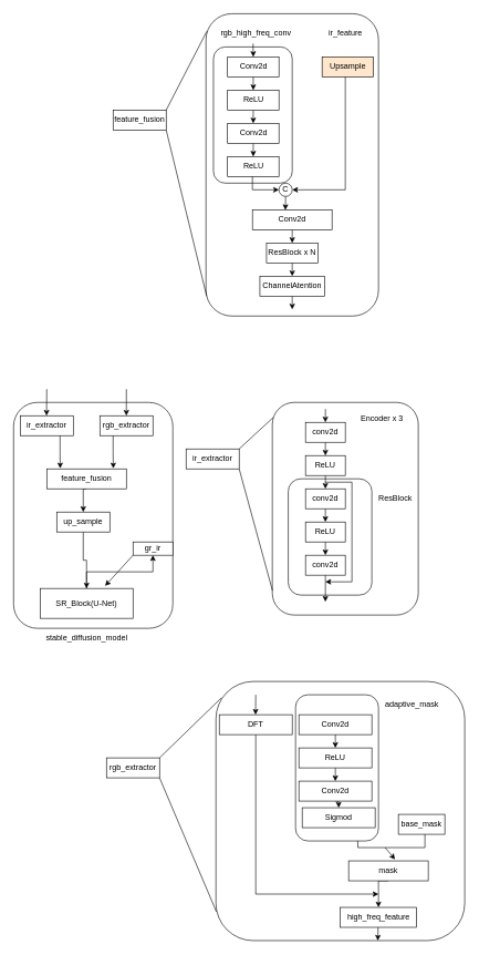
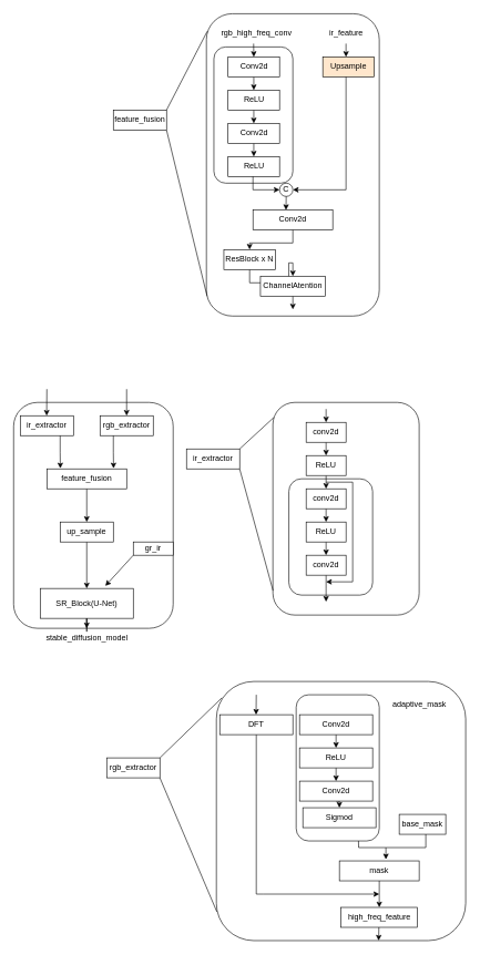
+ <mxCell id="80" style="edgeStyle=orthogonalEdgeStyle;rounded=0;orthogonalLoop=1;jettySize=auto;html=1;entryX=0.459;entryY=0.014;entryDx=0;entryDy=0;entryPerimeter=0;" edge="1" parent="1" source="78" target="79"><mxGeometry relative="1" as="geometry" /></mxCell>
- <mxCell id="73" value="ResBlock x N" style="rounded=0;whiteSpace=wrap;html=1;" vertex="1" parent="1"><mxGeometry x="401.25" y="365" width="77.5" height="30" as="geometry" /></mxCell>
+ <mxCell id="73" value="ResBlock x N" style="rounded=0;whiteSpace=wrap;html=1;" vertex="1" parent="1"><mxGeometry x="336.25" y="375" width="77.5" height="30" as="geometry" /></mxCell>
- <mxCell id="32" value="Encoder x 3" style="text;html=1;align=center;verticalAlign=middle;resizable=0;points=[];autosize=1;strokeColor=none;fillColor=none;" vertex="1" parent="1"><mxGeometry x="530" y="615" width="90" height="30" as="geometry" /></mxCell>
- <mxCell id="31" value="ResBlock" style="text;html=1;align=center;verticalAlign=middle;resizable=0;points=[];autosize=1;strokeColor=none;fillColor=none;" vertex="1" parent="1"><mxGeometry x="560" y="735" width="70" height="30" as="geometry" /></mxCell>
- <mxCell id="16" value="up_sample" style="rounded=0;whiteSpace=wrap;html=1;" vertex="1" parent="1"><mxGeometry x="85" y="770" width="80" height="30" as="geometry" /></mxCell>
+ <mxCell id="16" value="up_sample" style="rounded=0;whiteSpace=wrap;html=1;" vertex="1" parent="1"><mxGeometry x="90" y="785" width="80" height="30" as="geometry" /></mxCell>
- <mxCell id="13" style="edgeStyle=orthogonalEdgeStyle;rounded=0;orthogonalLoop=1;jettySize=auto;html=1;" edge="1" parent="1" source="14" target="18"><mxGeometry relative="1" as="geometry" /></mxCell>
+ <mxCell id="13" style="edgeStyle=orthogonalEdgeStyle;rounded=0;orthogonalLoop=1;jettySize=auto;html=1;" edge="1" parent="1" source="14" target="87"><mxGeometry relative="1" as="geometry" /></mxCell>
- <mxCell id="46" value="adaptive_mask" style="text;html=1;align=center;verticalAlign=middle;resizable=0;points=[];autosize=1;strokeColor=none;fillColor=none;" vertex="1" parent="1"><mxGeometry x="570" y="1045" width="100" height="30" as="geometry" /></mxCell>
+ <mxCell id="46" value="adaptive_mask" style="text;html=1;align=center;verticalAlign=middle;resizable=0;points=[];autosize=1;strokeColor=none;fillColor=none;" vertex="1" parent="1"><mxGeometry x="580" y="1045" width="100" height="30" as="geometry" /></mxCell>
- <mxCell id="48" value="mask" style="rounded=0;whiteSpace=wrap;html=1;" vertex="1" parent="1"><mxGeometry x="525" y="1295" width="120" height="30" as="geometry" /></mxCell>
+ <mxCell id="48" value="mask" style="rounded=0;whiteSpace=wrap;html=1;" vertex="1" parent="1"><mxGeometry x="510" y="1295" width="120" height="30" as="geometry" /></mxCell>
